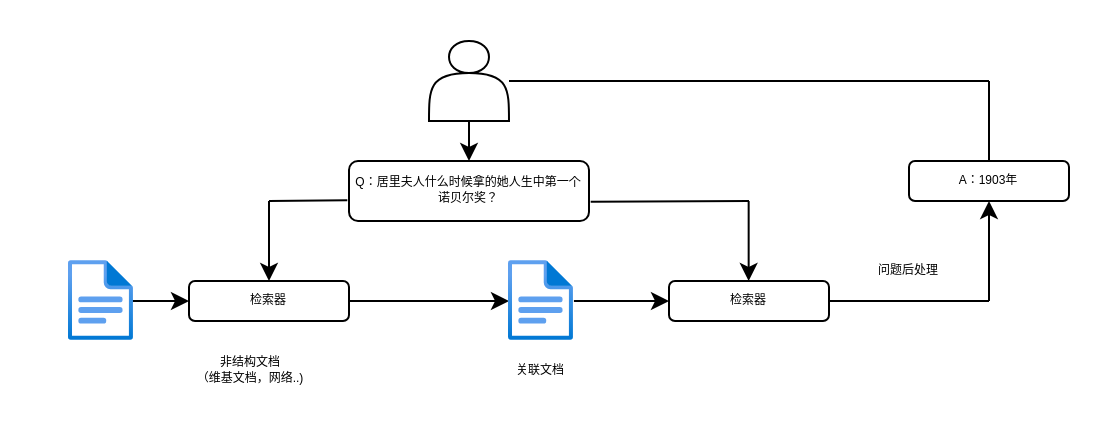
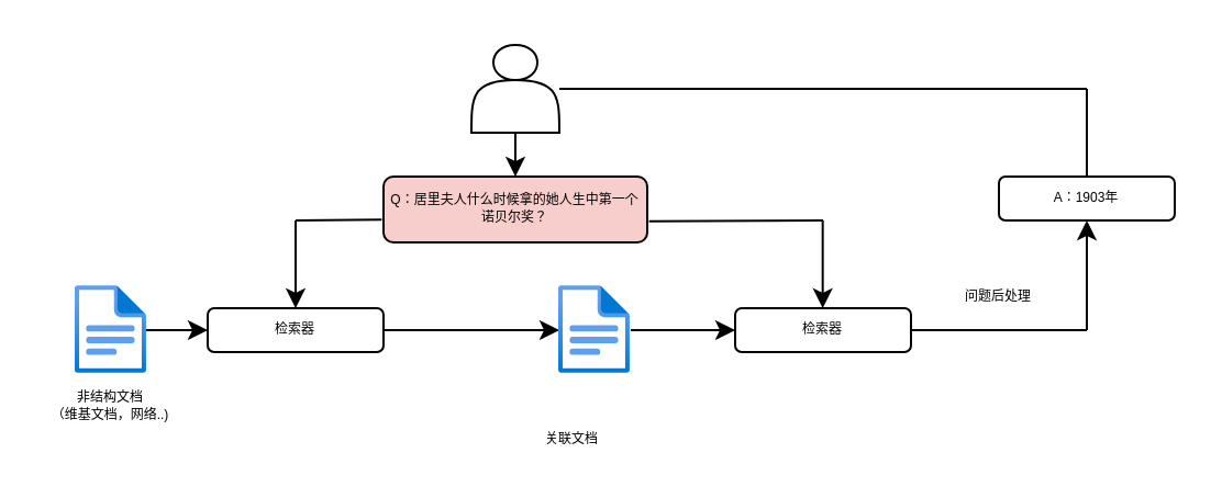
- <mxCell id="4" value="Q：居里夫人什么时候拿的她人生中第一个诺贝尔奖？" style="rounded=1;whiteSpace=wrap;html=1;fontSize=6;" vertex="1" parent="1"><mxGeometry x="174" y="80" width="120" height="30" as="geometry" /></mxCell>
+ <mxCell id="4" value="Q：居里夫人什么时候拿的她人生中第一个诺贝尔奖？" style="rounded=1;whiteSpace=wrap;html=1;fontSize=6;fillColor=#f8cecc;" vertex="1" parent="1"><mxGeometry x="174" y="80" width="120" height="30" as="geometry" /></mxCell>
- <mxCell id="10" value="非结构文档&lt;br&gt;（维基文档，网络..)" style="text;html=1;strokeColor=none;fillColor=none;align=center;verticalAlign=middle;whiteSpace=wrap;rounded=0;fontSize=6;" vertex="1" parent="1"><mxGeometry x="95" y="170" width="60" height="30" as="geometry" /></mxCell>
+ <mxCell id="10" value="非结构文档&lt;br&gt;（维基文档，网络..)" style="text;html=1;strokeColor=none;fillColor=none;align=center;verticalAlign=middle;whiteSpace=wrap;rounded=0;fontSize=6;" vertex="1" parent="1"><mxGeometry x="20" y="170" width="60" height="30" as="geometry" /></mxCell>
- <mxCell id="14" value="关联文档" style="text;html=1;strokeColor=none;fillColor=none;align=center;verticalAlign=middle;whiteSpace=wrap;rounded=0;fontSize=6;" vertex="1" parent="1"><mxGeometry x="240.23" y="170" width="60" height="30" as="geometry" /></mxCell>
+ <mxCell id="14" value="关联文档" style="text;html=1;strokeColor=none;fillColor=none;align=center;verticalAlign=middle;whiteSpace=wrap;rounded=0;fontSize=6;" vertex="1" parent="1"><mxGeometry x="230.23" y="185" width="60" height="30" as="geometry" /></mxCell>
